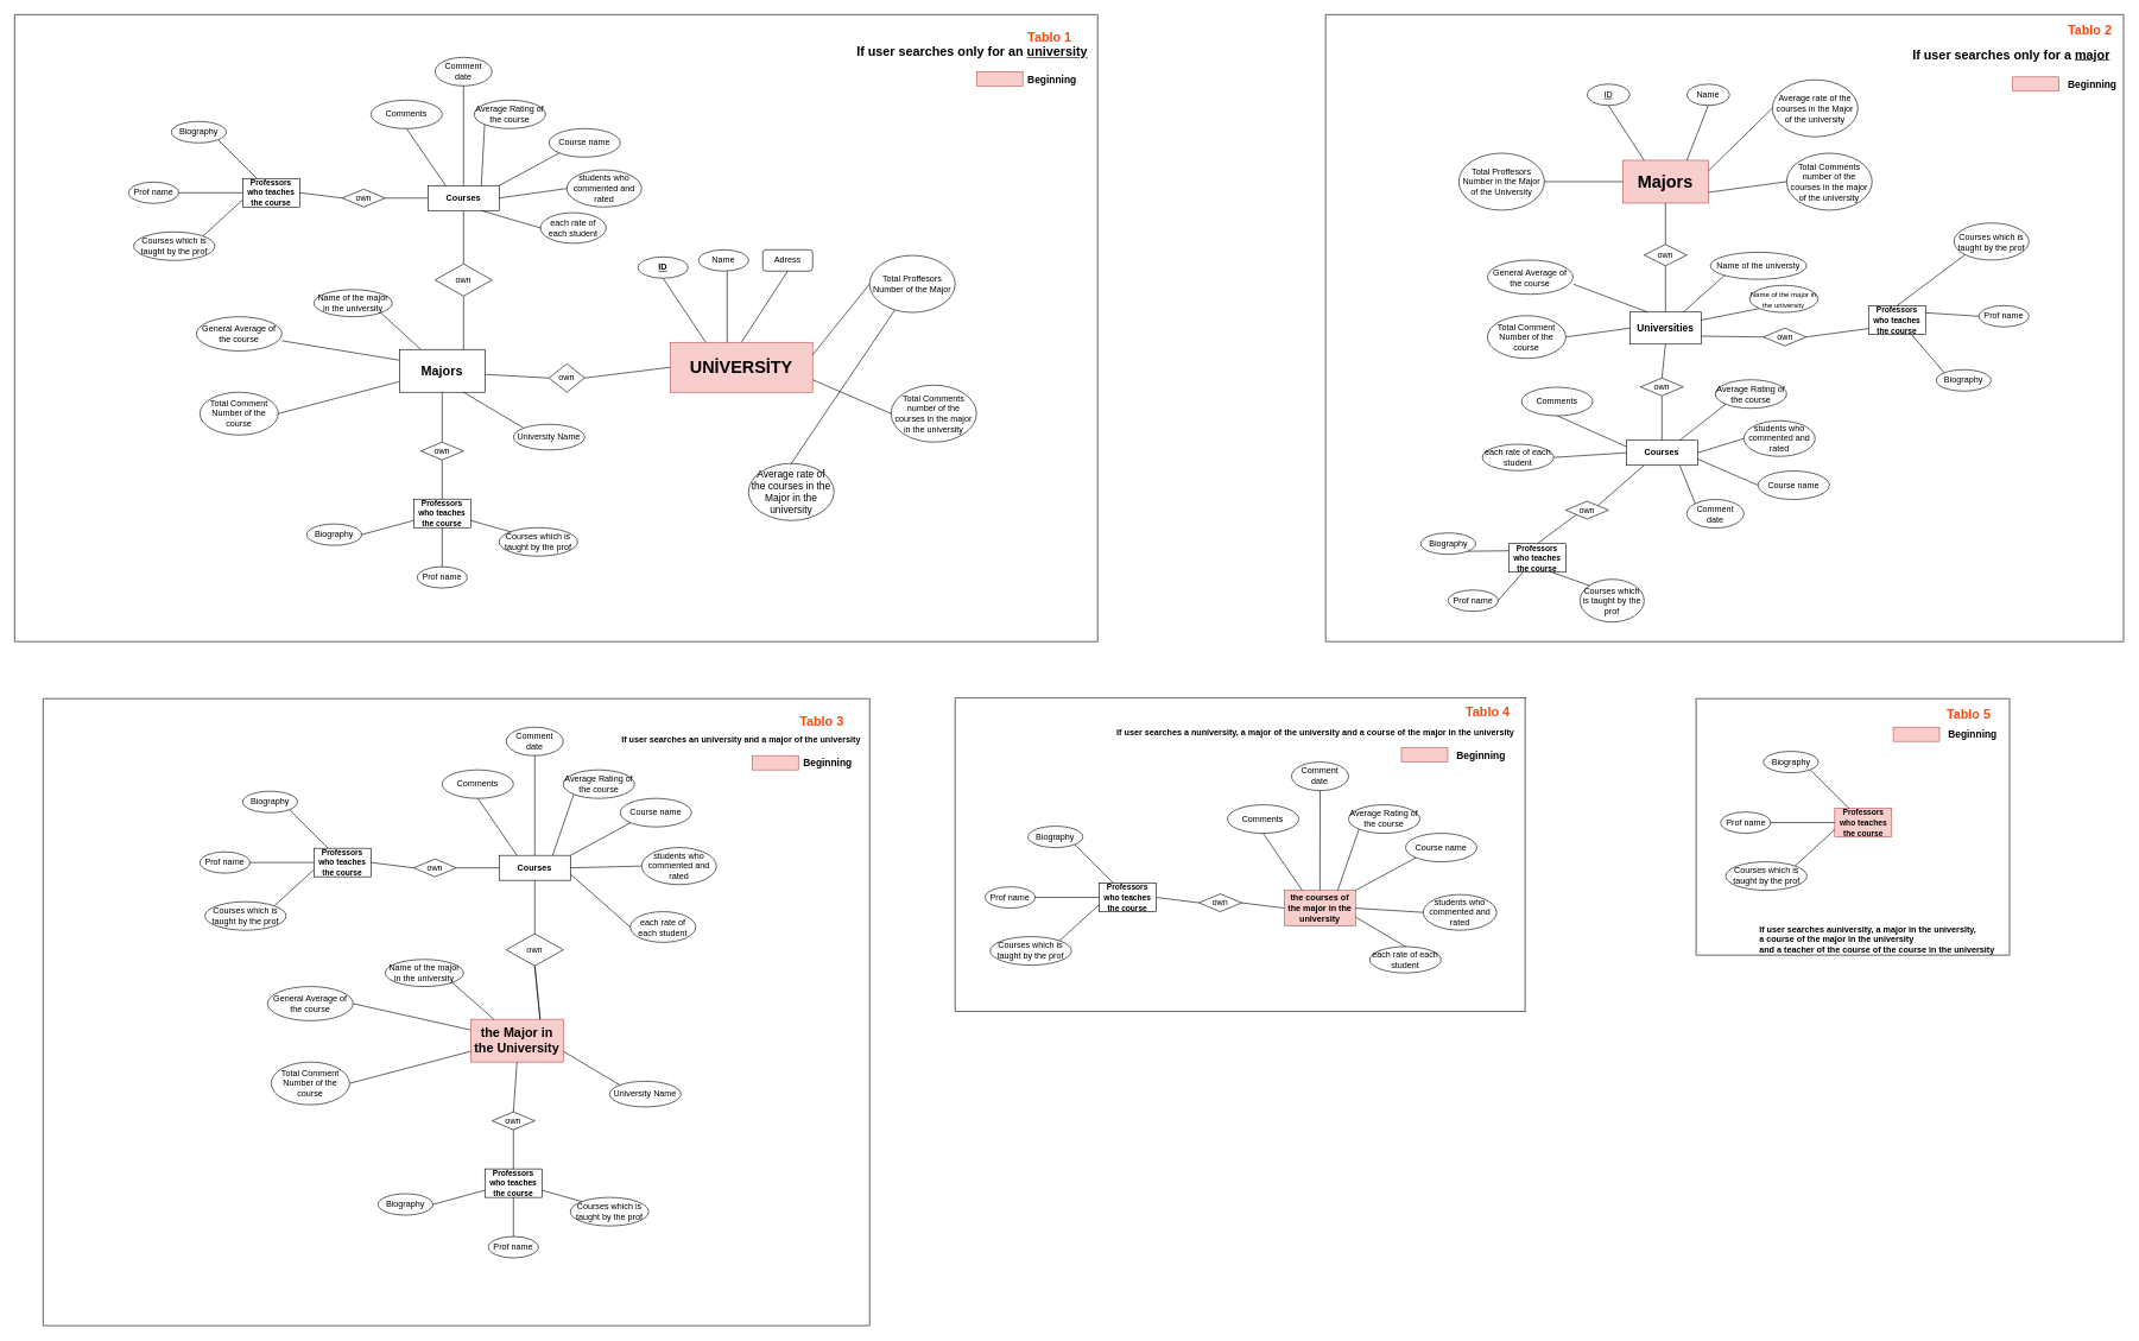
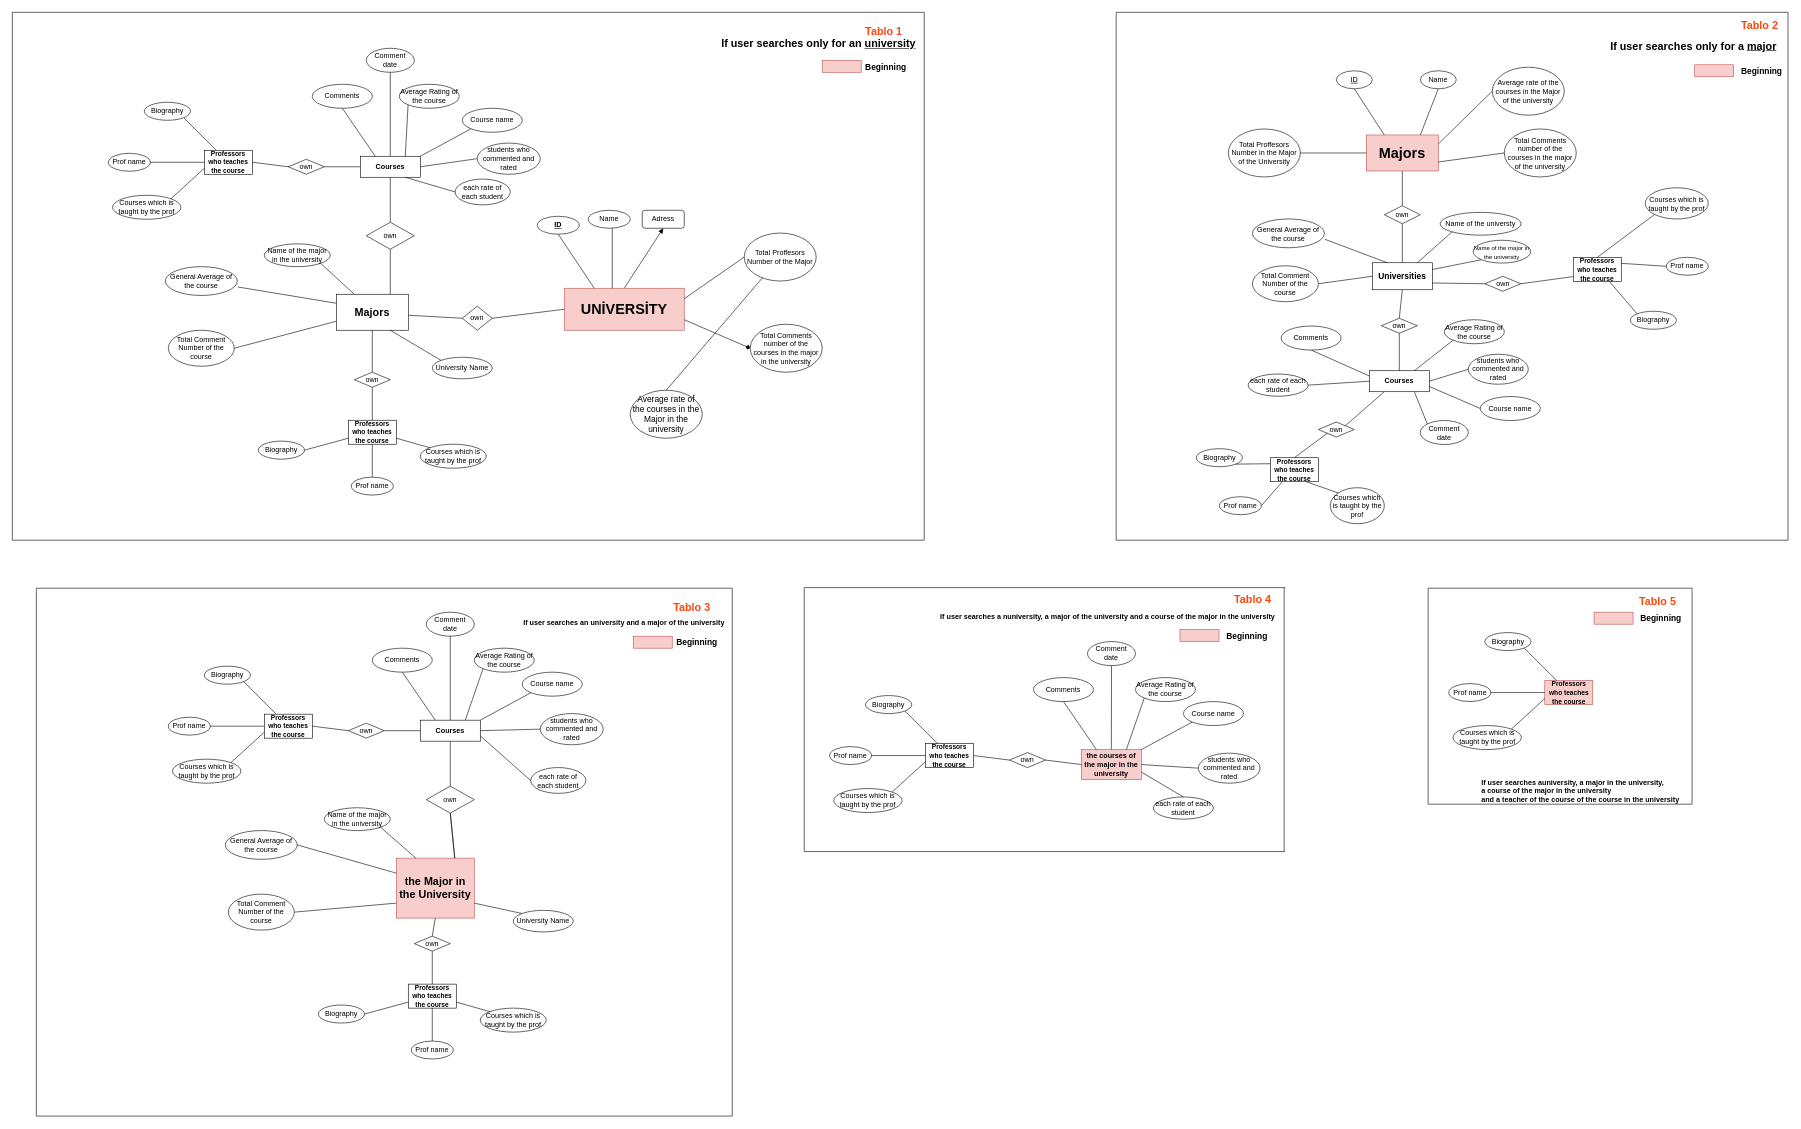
- <mxCell id="8" value="" style="endArrow=none;html=1;entryX=0.5;entryY=1;entryDx=0;entryDy=0;exitX=0.5;exitY=0;exitDx=0;exitDy=0;" parent="1" source="2" target="5" edge="1"><mxGeometry width="50" height="50" relative="1" as="geometry"><mxPoint x="1060" y="470" as="sourcePoint" /><mxPoint x="1110" y="420" as="targetPoint" /></mxGeometry></mxCell>
+ <mxCell id="8" value="" style="endArrow=block;html=1;entryX=0.5;entryY=1;entryDx=0;entryDy=0;exitX=0.5;exitY=0;exitDx=0;exitDy=0;" parent="1" source="2" target="5" edge="1"><mxGeometry width="50" height="50" relative="1" as="geometry"><mxPoint x="1060" y="470" as="sourcePoint" /><mxPoint x="1110" y="420" as="targetPoint" /></mxGeometry></mxCell>
- <mxCell id="32" value="&lt;span style=&quot;white-space: normal&quot;&gt;Total Proffesors Number of the Major&lt;/span&gt;" style="ellipse;whiteSpace=wrap;html=1;" vertex="1" parent="1"><mxGeometry x="1220" y="358" width="120" height="80" as="geometry" /></mxCell>
+ <mxCell id="32" value="&lt;span style=&quot;white-space: normal&quot;&gt;Total Proffesors Number of the Major&lt;/span&gt;" style="ellipse;whiteSpace=wrap;html=1;" vertex="1" parent="1"><mxGeometry x="1240" y="388" width="120" height="80" as="geometry" /></mxCell>
- <mxCell id="34" value="" style="endArrow=none;html=1;entryX=0;entryY=0.5;entryDx=0;entryDy=0;exitX=1;exitY=0.75;exitDx=0;exitDy=0;" edge="1" parent="1" source="2" target="33"><mxGeometry width="50" height="50" relative="1" as="geometry"><mxPoint x="1160" y="600" as="sourcePoint" /><mxPoint x="1210" y="550" as="targetPoint" /></mxGeometry></mxCell>
+ <mxCell id="34" value="" style="endArrow=diamond;html=1;entryX=0;entryY=0.5;entryDx=0;entryDy=0;exitX=1;exitY=0.75;exitDx=0;exitDy=0;" edge="1" parent="1" source="2" target="33"><mxGeometry width="50" height="50" relative="1" as="geometry"><mxPoint x="1160" y="600" as="sourcePoint" /><mxPoint x="1210" y="550" as="targetPoint" /></mxGeometry></mxCell>
- <mxCell id="134" value="&lt;span style=&quot;font-size: 18px&quot;&gt;&lt;b&gt;the Major in the University&lt;/b&gt;&lt;/span&gt;" style="rounded=0;whiteSpace=wrap;html=1;fillColor=#f8cecc;strokeColor=#b85450;" vertex="1" parent="1"><mxGeometry x="660" y="1430" width="130" height="60" as="geometry" /></mxCell>
+ <mxCell id="134" value="&lt;span style=&quot;font-size: 18px&quot;&gt;&lt;b&gt;the Major in the University&lt;/b&gt;&lt;/span&gt;" style="rounded=0;whiteSpace=wrap;html=1;fillColor=#f8cecc;strokeColor=#b85450;" vertex="1" parent="1"><mxGeometry x="660" y="1430" width="130" height="100" as="geometry" /></mxCell>
